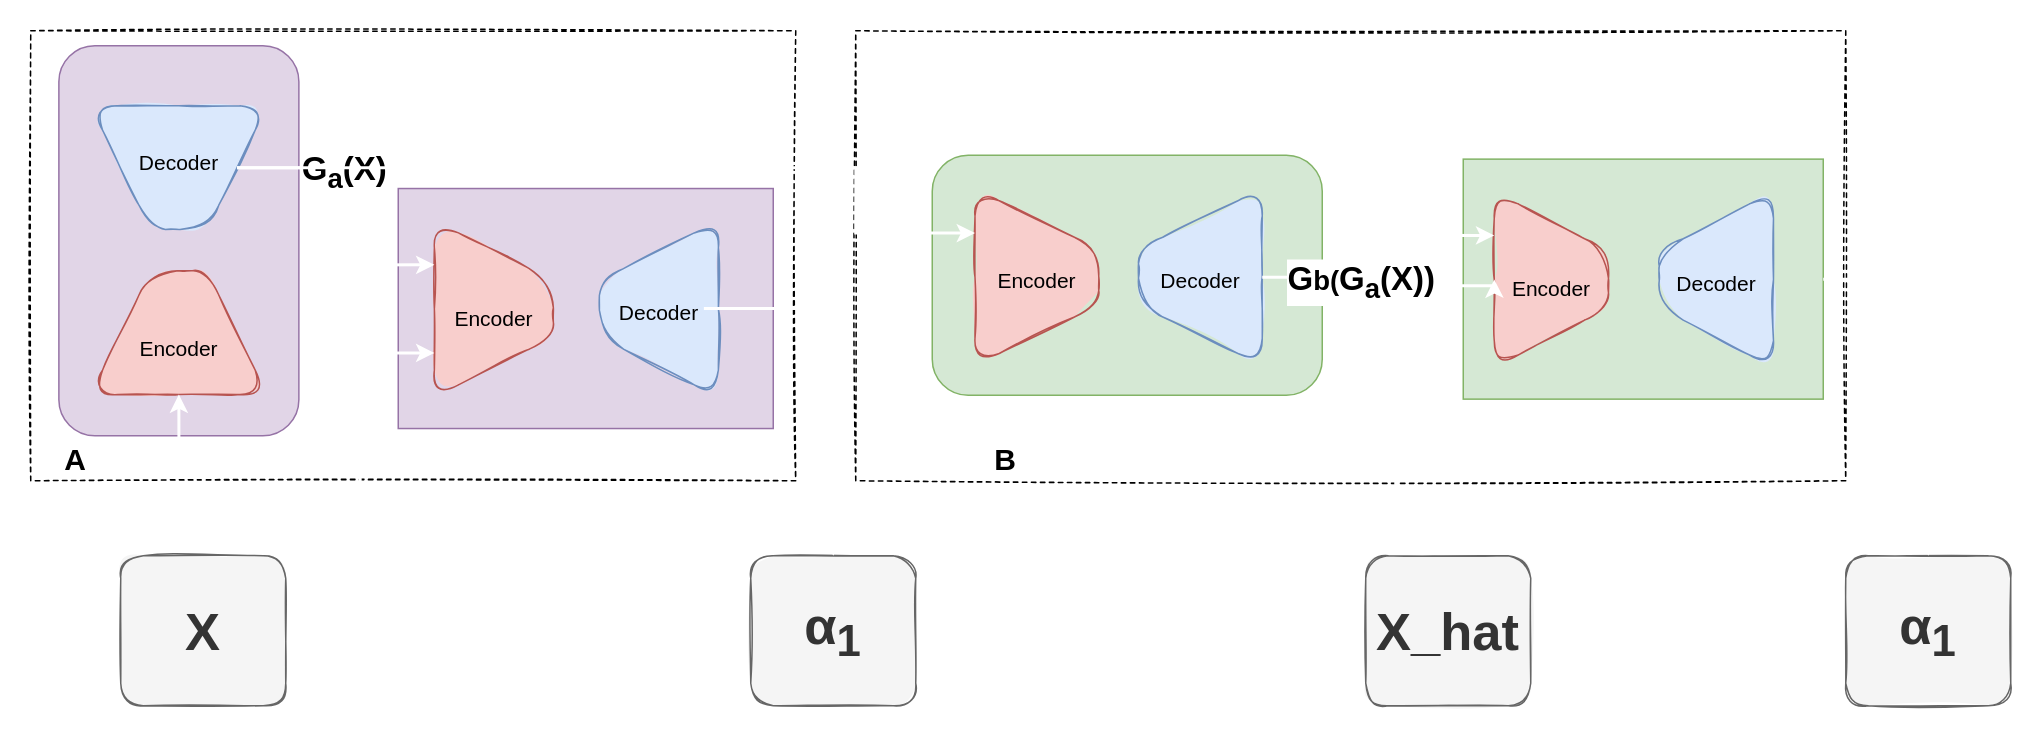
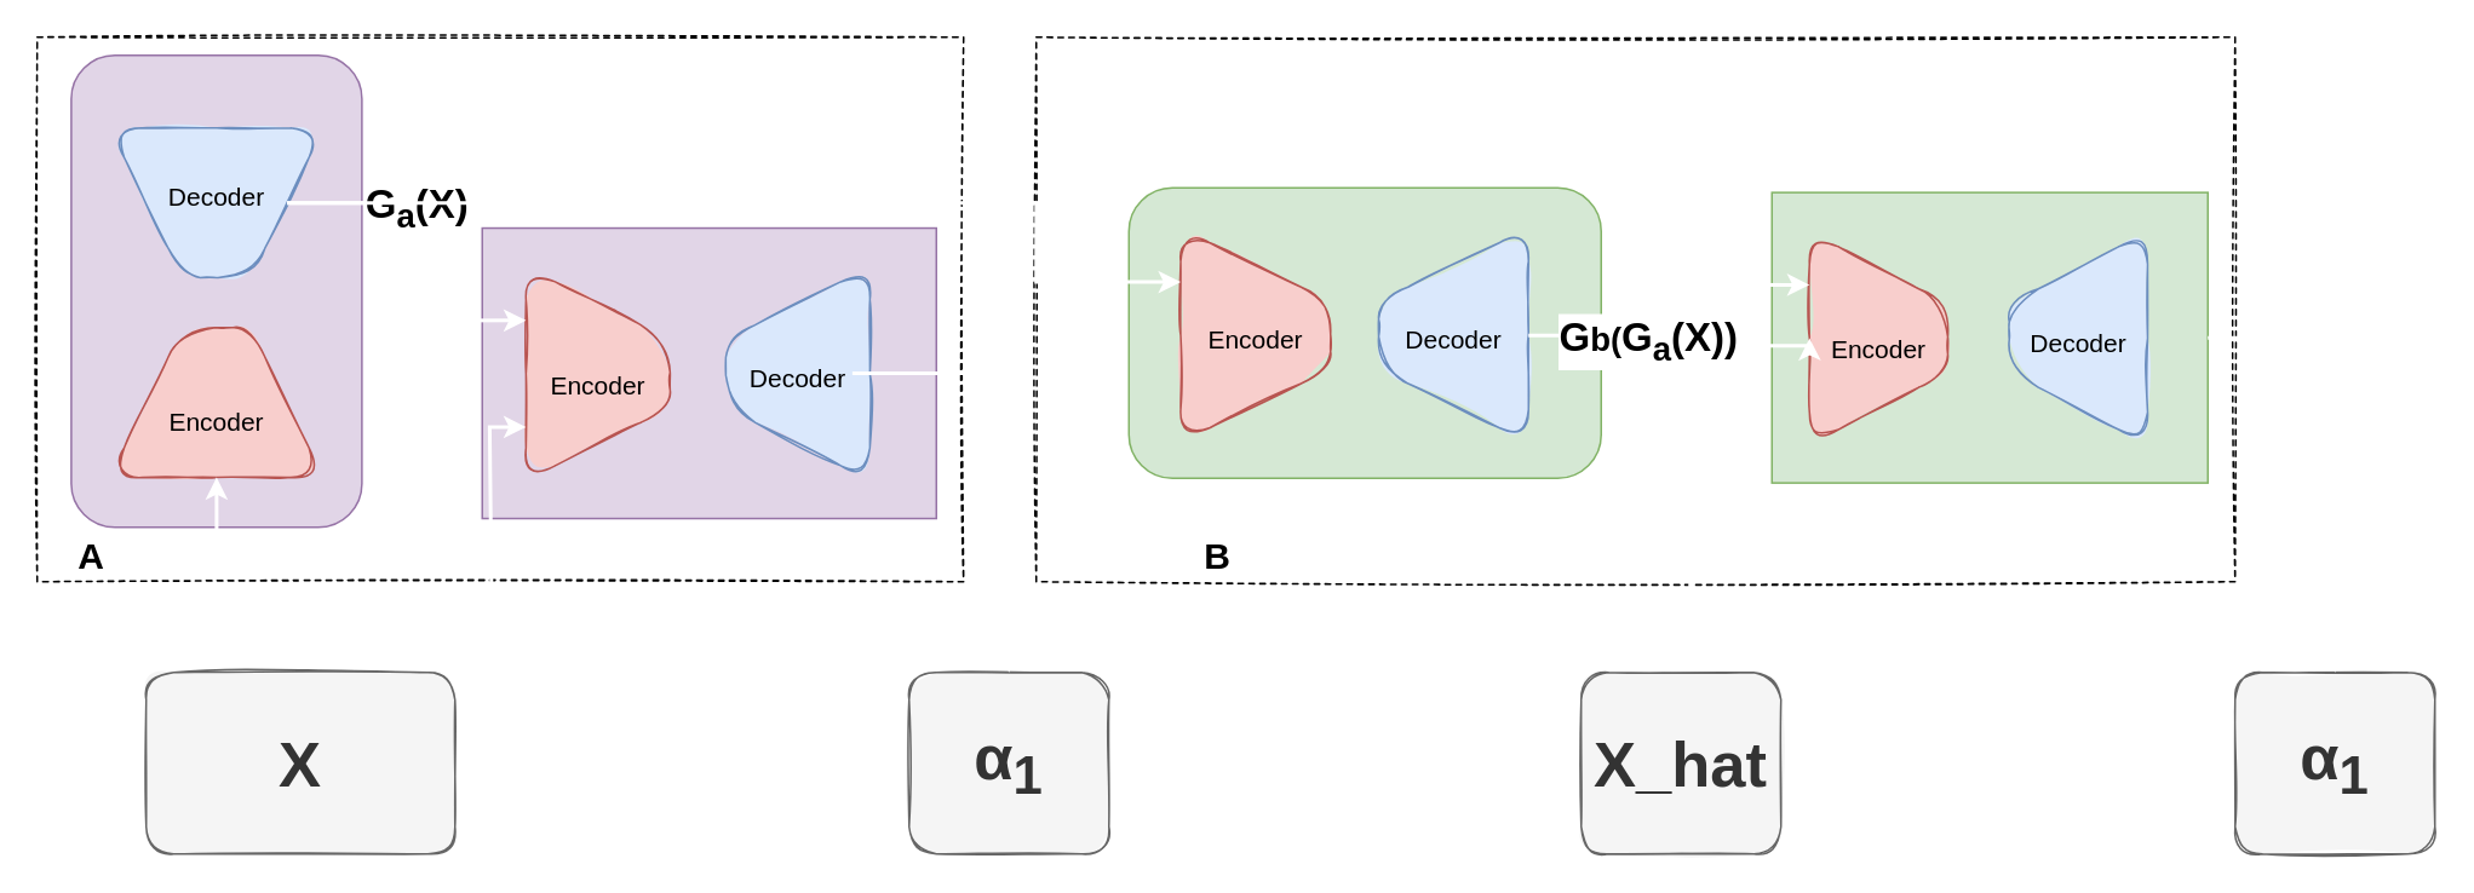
- <mxCell id="18" value="&lt;h1&gt;&lt;font style=&quot;font-size: 35px&quot;&gt;X&lt;/font&gt;&lt;/h1&gt;" style="rounded=1;whiteSpace=wrap;html=1;shadow=0;glass=0;fillStyle=solid;fillColor=#f5f5f5;strokeColor=#666666;fontColor=#333333;sketch=1;" vertex="1" parent="1"><mxGeometry x="80" y="370" width="110" height="100" as="geometry" /></mxCell>
+ <mxCell id="18" value="&lt;h1&gt;&lt;font style=&quot;font-size: 35px&quot;&gt;X&lt;/font&gt;&lt;/h1&gt;" style="rounded=1;whiteSpace=wrap;html=1;shadow=0;glass=0;fillStyle=solid;fillColor=#f5f5f5;strokeColor=#666666;fontColor=#333333;sketch=1;" vertex="1" parent="1"><mxGeometry x="80" y="370" width="170" height="100" as="geometry" /></mxCell>
- <mxCell id="41" value="&lt;h1&gt;&lt;span style=&quot;font-size: 35px&quot;&gt;X_hat&lt;/span&gt;&lt;/h1&gt;" style="rounded=1;whiteSpace=wrap;html=1;shadow=0;glass=0;fillStyle=solid;fillColor=#f5f5f5;strokeColor=#666666;fontColor=#333333;sketch=1;" vertex="1" parent="1"><mxGeometry x="910" y="370" width="110" height="100" as="geometry" /></mxCell>
+ <mxCell id="41" value="&lt;h1&gt;&lt;span style=&quot;font-size: 35px&quot;&gt;X_hat&lt;/span&gt;&lt;/h1&gt;" style="rounded=1;whiteSpace=wrap;html=1;shadow=0;glass=0;fillStyle=solid;fillColor=#f5f5f5;strokeColor=#666666;fontColor=#333333;sketch=1;" vertex="1" parent="1"><mxGeometry x="870" y="370" width="110" height="100" as="geometry" /></mxCell>
